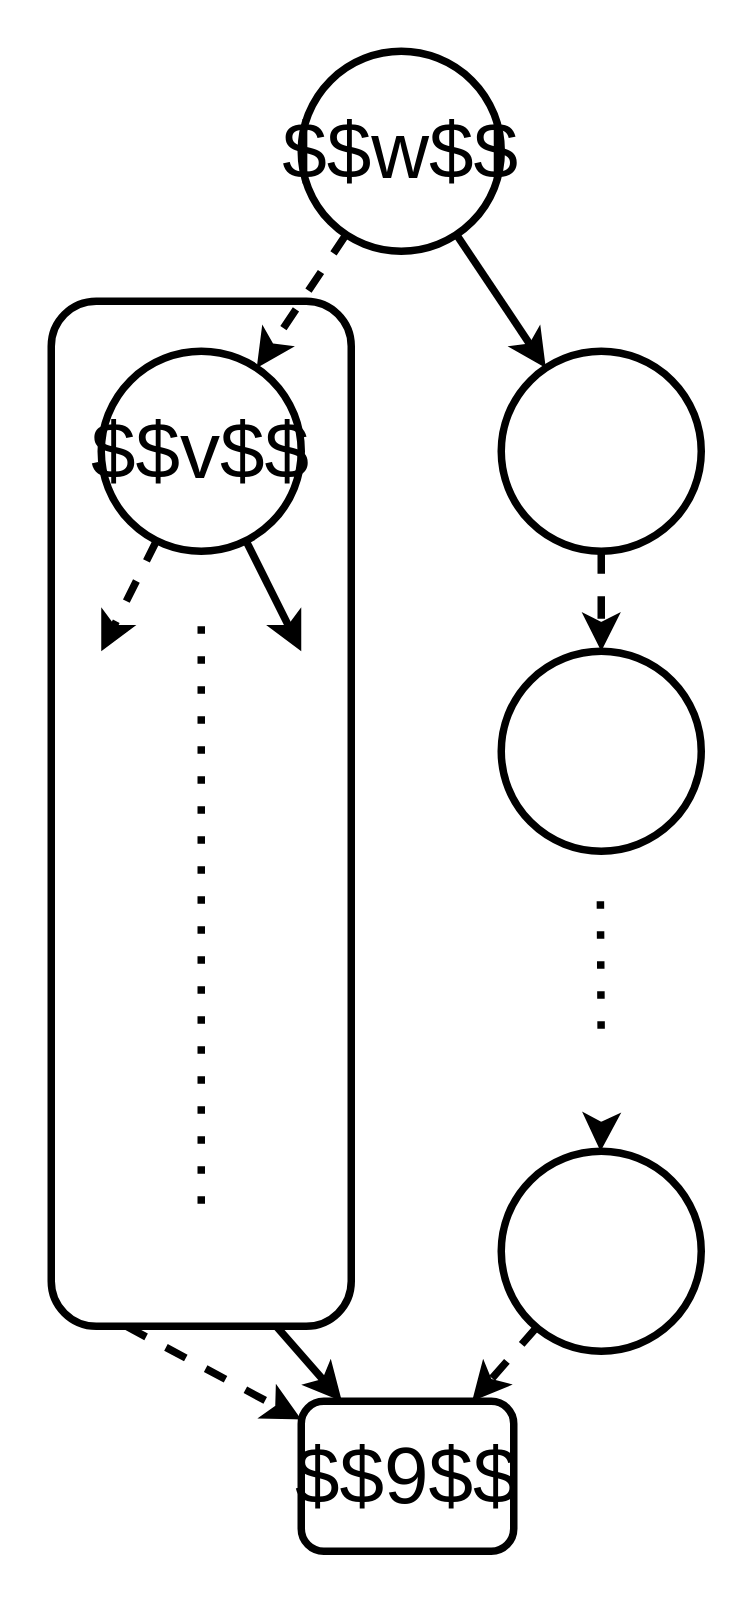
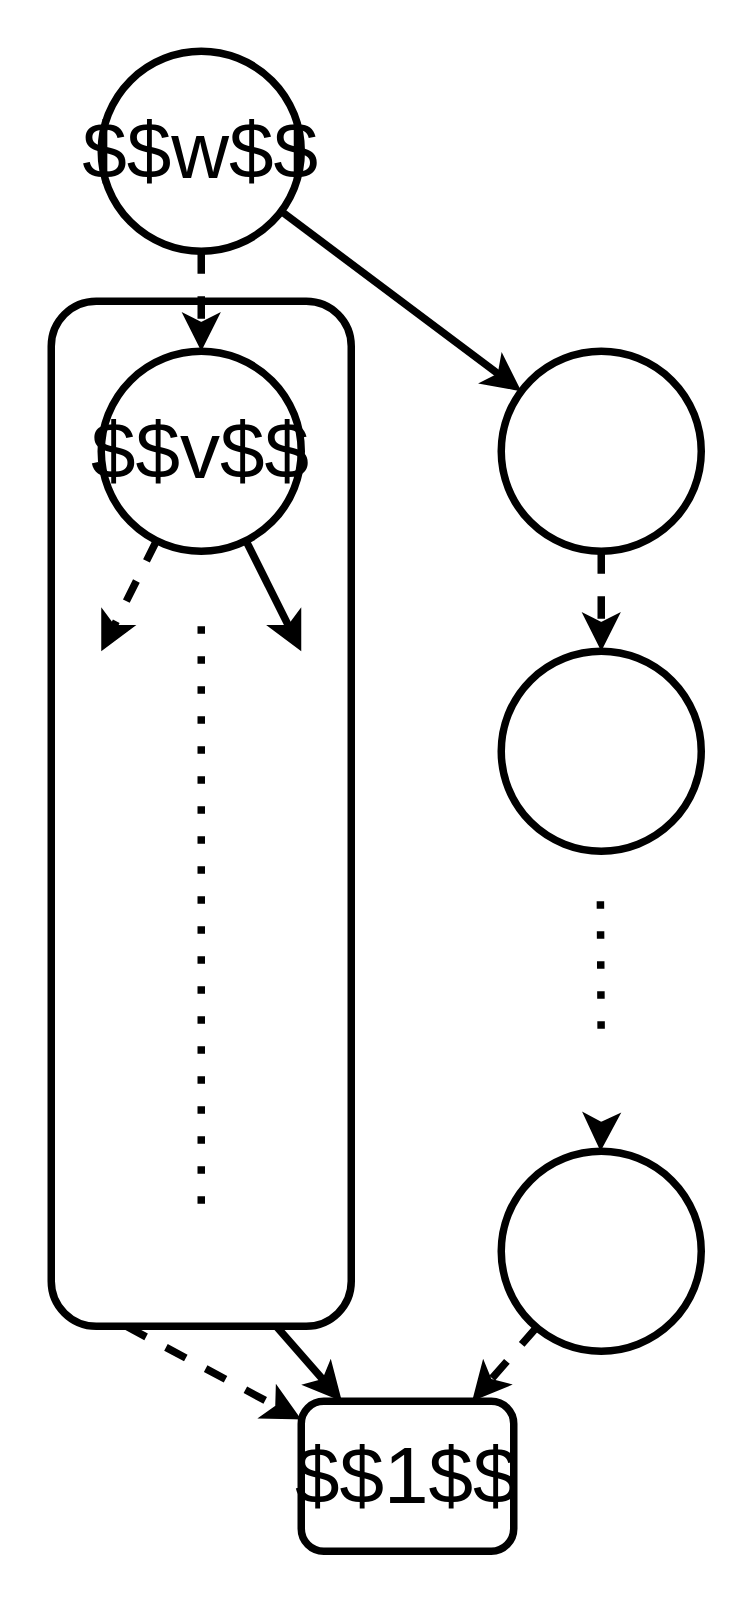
- <mxCell id="5" value="$$w$$" style="ellipse;whiteSpace=wrap;html=1;aspect=fixed;fontSize=32;strokeWidth=3;" vertex="1" parent="1"><mxGeometry x="120" y="20" width="80" height="80" as="geometry" /></mxCell>
+ <mxCell id="5" value="$$w$$" style="ellipse;whiteSpace=wrap;html=1;aspect=fixed;fontSize=32;strokeWidth=3;" vertex="1" parent="1"><mxGeometry x="40" y="20" width="80" height="80" as="geometry" /></mxCell>
- <mxCell id="14" value="$$9$$" style="rounded=1;whiteSpace=wrap;html=1;strokeWidth=3;fontSize=32;" vertex="1" parent="1"><mxGeometry x="120" y="560" width="85" height="60" as="geometry" /></mxCell>
+ <mxCell id="14" value="$$1$$" style="rounded=1;whiteSpace=wrap;html=1;strokeWidth=3;fontSize=32;" vertex="1" parent="1"><mxGeometry x="120" y="560" width="85" height="60" as="geometry" /></mxCell>
